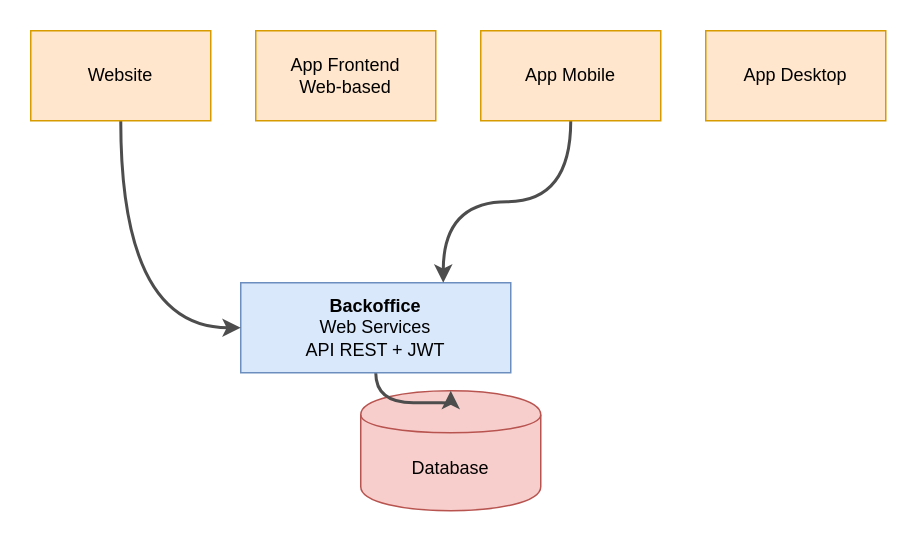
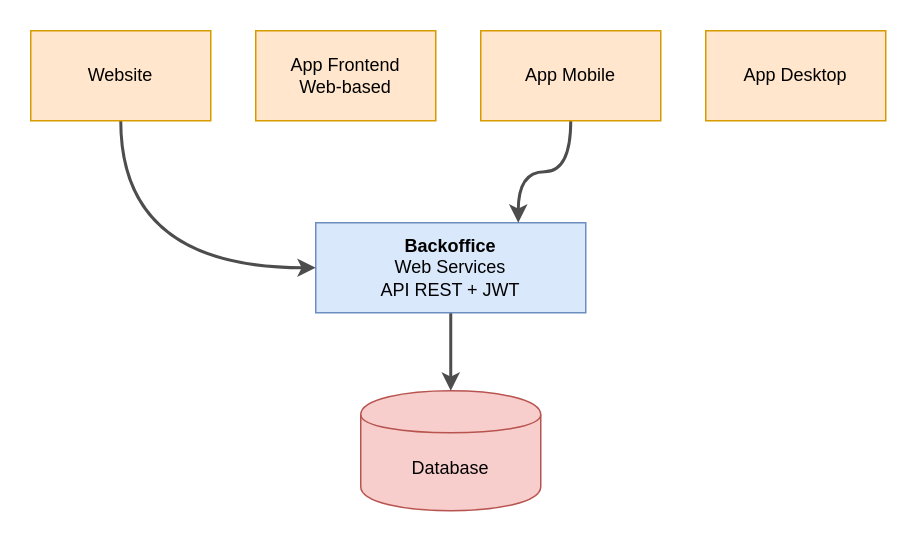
- <mxCell id="4" value="&lt;div&gt;&lt;b&gt;Backoffice&lt;/b&gt;&lt;/div&gt;&lt;div&gt;Web Services&lt;/div&gt;&lt;div&gt;API REST + JWT&lt;br&gt;&lt;/div&gt;" style="rounded=0;whiteSpace=wrap;html=1;fillColor=#dae8fc;strokeColor=#6c8ebf;" parent="1" vertex="1"><mxGeometry x="160" y="188" width="180" height="60" as="geometry" /></mxCell>
+ <mxCell id="4" value="&lt;div&gt;&lt;b&gt;Backoffice&lt;/b&gt;&lt;/div&gt;&lt;div&gt;Web Services&lt;/div&gt;&lt;div&gt;API REST + JWT&lt;br&gt;&lt;/div&gt;" style="rounded=0;whiteSpace=wrap;html=1;fillColor=#dae8fc;strokeColor=#6c8ebf;" parent="1" vertex="1"><mxGeometry x="210" y="148" width="180" height="60" as="geometry" /></mxCell>
